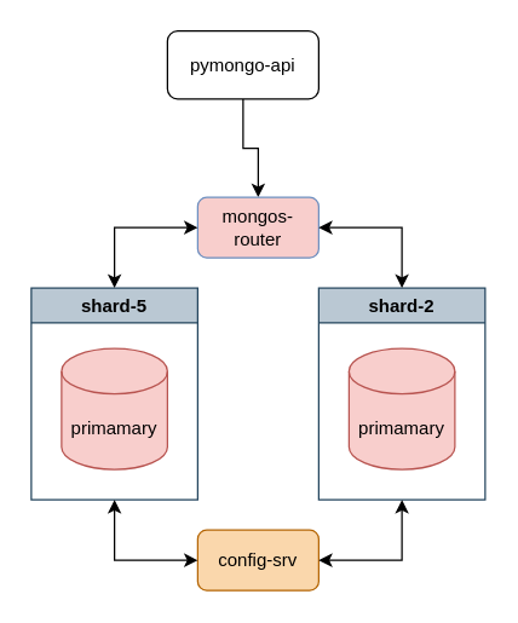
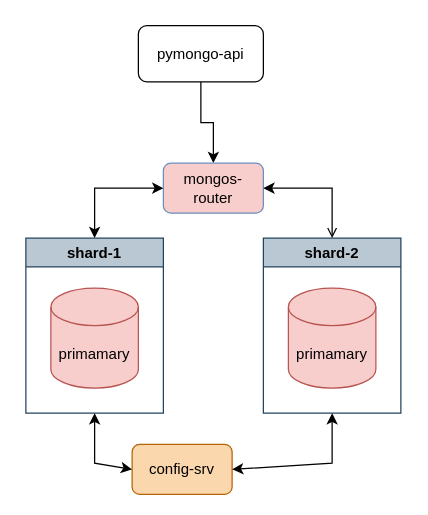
- <mxCell id="10" value="" style="endArrow=classic;startArrow=classic;html=1;rounded=0;exitX=1;exitY=0.5;exitDx=0;exitDy=0;entryX=0.5;entryY=0;entryDx=0;entryDy=0;" parent="1" source="8" target="6" edge="1"><mxGeometry width="50" height="50" relative="1" as="geometry"><mxPoint x="260" y="130" as="sourcePoint" /><mxPoint x="310" y="80" as="targetPoint" /><Array as="points"><mxPoint x="265" y="150" /></Array></mxGeometry></mxCell>
+ <mxCell id="10" value="" style="endArrow=open;startArrow=classic;html=1;rounded=0;exitX=1;exitY=0.5;exitDx=0;exitDy=0;entryX=0.5;entryY=0;entryDx=0;entryDy=0;" parent="1" source="8" target="6" edge="1"><mxGeometry width="50" height="50" relative="1" as="geometry"><mxPoint x="260" y="130" as="sourcePoint" /><mxPoint x="310" y="80" as="targetPoint" /><Array as="points"><mxPoint x="265" y="150" /></Array></mxGeometry></mxCell>
- <mxCell id="4" value="shard-5" style="swimlane;whiteSpace=wrap;html=1;fillColor=#bac8d3;strokeColor=#23445d;" parent="1" vertex="1"><mxGeometry x="20" y="190" width="110" height="140" as="geometry"><mxRectangle x="110" y="200" width="140" height="30" as="alternateBounds" /></mxGeometry></mxCell>
+ <mxCell id="4" value="shard-1" style="swimlane;whiteSpace=wrap;html=1;fillColor=#bac8d3;strokeColor=#23445d;" parent="1" vertex="1"><mxGeometry x="20" y="190" width="110" height="140" as="geometry"><mxRectangle x="110" y="200" width="140" height="30" as="alternateBounds" /></mxGeometry></mxCell>
- <mxCell id="11" value="config-srv" style="rounded=1;whiteSpace=wrap;html=1;fillColor=#fad7ac;strokeColor=#b46504;" parent="1" vertex="1"><mxGeometry x="130" y="350" width="80" height="40" as="geometry" /></mxCell>
+ <mxCell id="11" value="config-srv" style="rounded=1;whiteSpace=wrap;html=1;fillColor=#fad7ac;strokeColor=#b46504;" parent="1" vertex="1"><mxGeometry x="105" y="355" width="80" height="40" as="geometry" /></mxCell>
